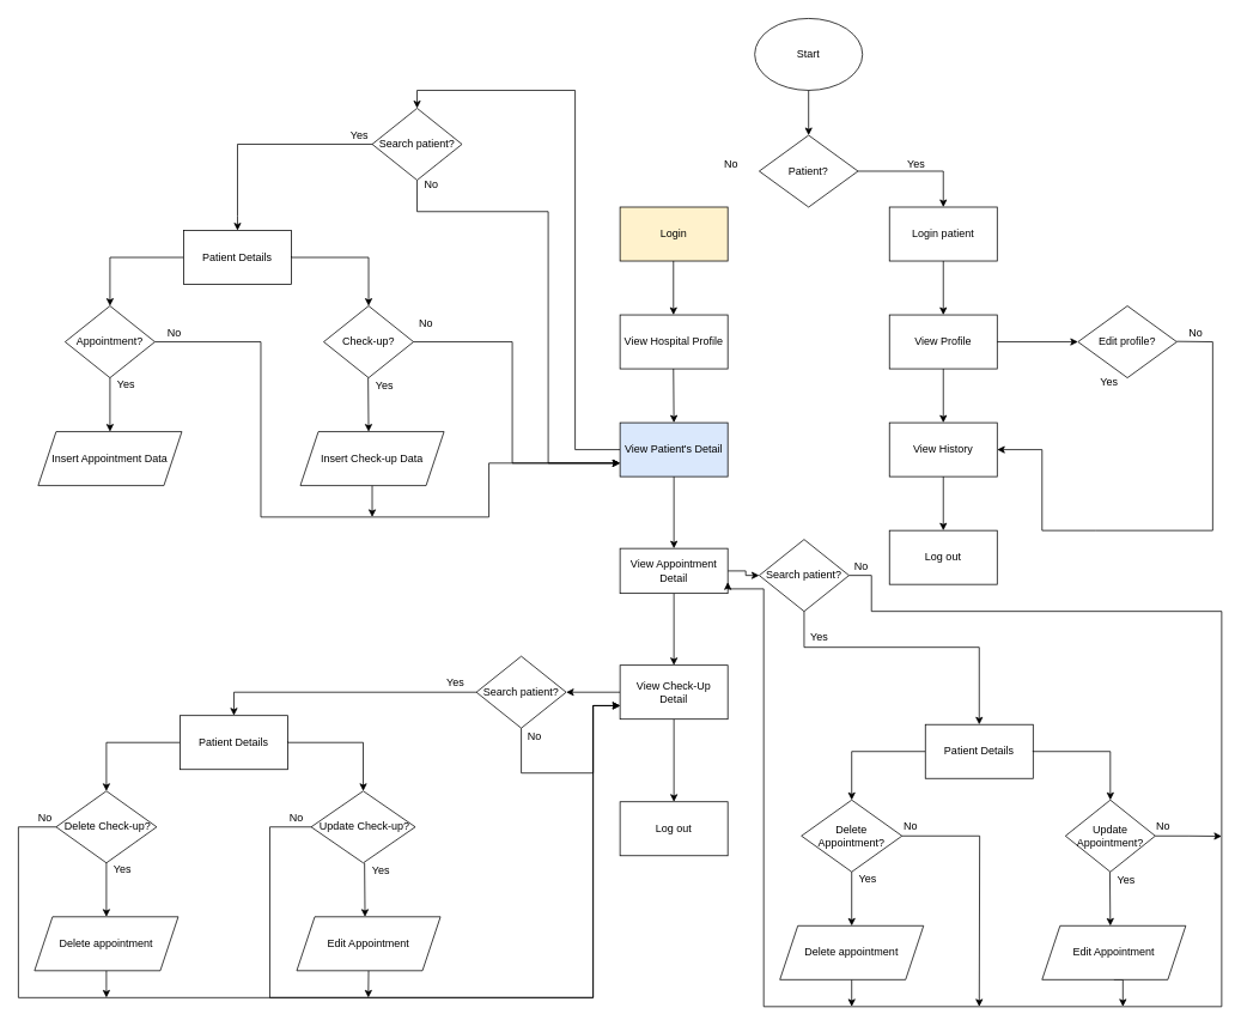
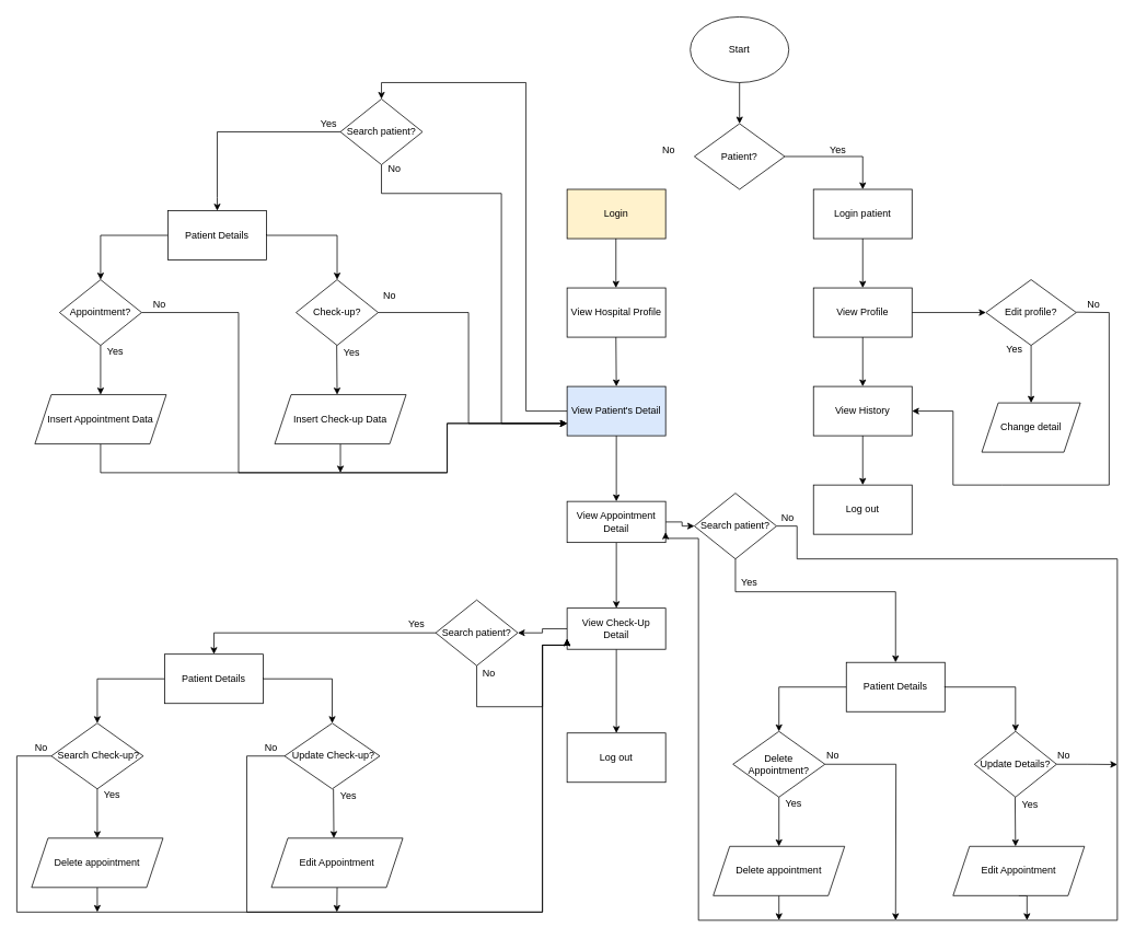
+ <mxCell id="18" value="" style="endArrow=classic;html=1;rounded=0;exitX=0.5;exitY=1;exitDx=0;exitDy=0;entryX=0.5;entryY=0;entryDx=0;entryDy=0;" parent="1" source="12" target="17" edge="1"><mxGeometry width="50" height="50" relative="1" as="geometry"><mxPoint x="1310" y="470" as="sourcePoint" /><mxPoint x="1360" y="420" as="targetPoint" /></mxGeometry></mxCell>
+ <mxCell id="17" value="Change detail" style="shape=parallelogram;perimeter=parallelogramPerimeter;whiteSpace=wrap;html=1;fixedSize=1;" parent="1" vertex="1"><mxGeometry x="1195" y="490" width="120" height="60" as="geometry" /></mxCell>
+ <mxCell id="40" style="edgeStyle=orthogonalEdgeStyle;rounded=0;orthogonalLoop=1;jettySize=auto;html=1;entryX=0;entryY=0.75;entryDx=0;entryDy=0;exitX=0.5;exitY=1;exitDx=0;exitDy=0;" edge="1" parent="1" source="41" target="28"><mxGeometry relative="1" as="geometry"><mxPoint x="684" y="510" as="targetPoint" /><mxPoint x="116" y="540" as="sourcePoint" /><Array as="points"><mxPoint x="122" y="575" /><mxPoint x="544" y="575" /><mxPoint x="544" y="515" /></Array></mxGeometry></mxCell>
- <mxCell id="55" value="View Check-Up&lt;br&gt;Detail" style="rounded=0;whiteSpace=wrap;html=1;" vertex="1" parent="1"><mxGeometry x="690" y="740" width="120" height="60" as="geometry" /></mxCell>
+ <mxCell id="55" value="View Check-Up&lt;br&gt;Detail" style="rounded=0;whiteSpace=wrap;html=1;" vertex="1" parent="1"><mxGeometry x="690" y="740" width="120" height="50" as="geometry" /></mxCell>
- <mxCell id="82" value="&amp;nbsp;Delete Check-up?" style="rhombus;whiteSpace=wrap;html=1;" vertex="1" parent="1"><mxGeometry x="62" y="880" width="112" height="80" as="geometry" /></mxCell>
+ <mxCell id="82" value="&amp;nbsp;Search Check-up?" style="rhombus;whiteSpace=wrap;html=1;" vertex="1" parent="1"><mxGeometry x="62" y="880" width="112" height="80" as="geometry" /></mxCell>
- <mxCell id="62" value="Update Appointment?" style="rhombus;whiteSpace=wrap;html=1;" vertex="1" parent="1"><mxGeometry x="1186" y="890" width="100" height="80" as="geometry" /></mxCell>
+ <mxCell id="62" value="Update Details?" style="rhombus;whiteSpace=wrap;html=1;" vertex="1" parent="1"><mxGeometry x="1186" y="890" width="100" height="80" as="geometry" /></mxCell>
